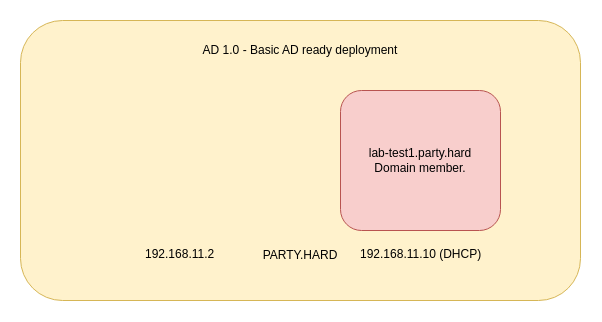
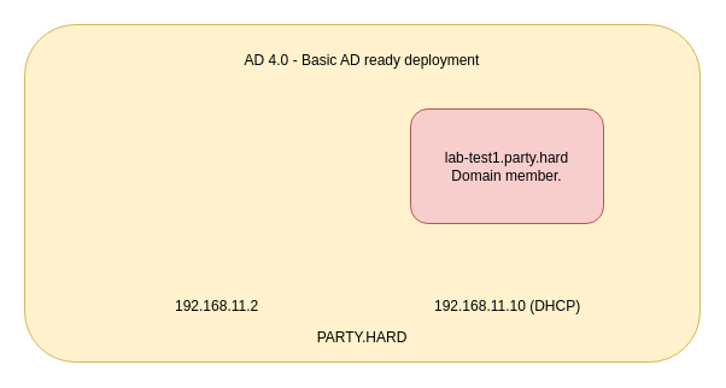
- <mxCell id="7" value="AD 1.0 - Basic AD ready deployment" style="text;html=1;strokeColor=none;fillColor=none;align=center;verticalAlign=middle;whiteSpace=wrap;rounded=0;" vertex="1" parent="1"><mxGeometry x="190" y="40" width="220" height="20" as="geometry" /></mxCell>
+ <mxCell id="7" value="AD 4.0 - Basic AD ready deployment" style="text;html=1;strokeColor=none;fillColor=none;align=center;verticalAlign=middle;whiteSpace=wrap;rounded=0;" vertex="1" parent="1"><mxGeometry x="190" y="40" width="220" height="20" as="geometry" /></mxCell>
- <mxCell id="4" value="lab-test1.party.hard&lt;br&gt;Domain member." style="rounded=1;whiteSpace=wrap;html=1;fillColor=#f8cecc;strokeColor=#b85450;" parent="1" vertex="1"><mxGeometry x="340" y="90" width="160" height="140" as="geometry" /></mxCell>
+ <mxCell id="4" value="lab-test1.party.hard&lt;br&gt;Domain member." style="rounded=1;whiteSpace=wrap;html=1;fillColor=#f8cecc;strokeColor=#b85450;" parent="1" vertex="1"><mxGeometry x="340" y="90" width="160" height="95" as="geometry" /></mxCell>
- <mxCell id="3" value="PARTY.HARD" style="text;html=1;strokeColor=none;fillColor=none;align=center;verticalAlign=middle;whiteSpace=wrap;rounded=0;" parent="1" vertex="1"><mxGeometry x="280" y="245" width="40" height="20" as="geometry" /></mxCell>
+ <mxCell id="3" value="PARTY.HARD" style="text;html=1;strokeColor=none;fillColor=none;align=center;verticalAlign=middle;whiteSpace=wrap;rounded=0;" parent="1" vertex="1"><mxGeometry x="280" y="270" width="40" height="20" as="geometry" /></mxCell>
